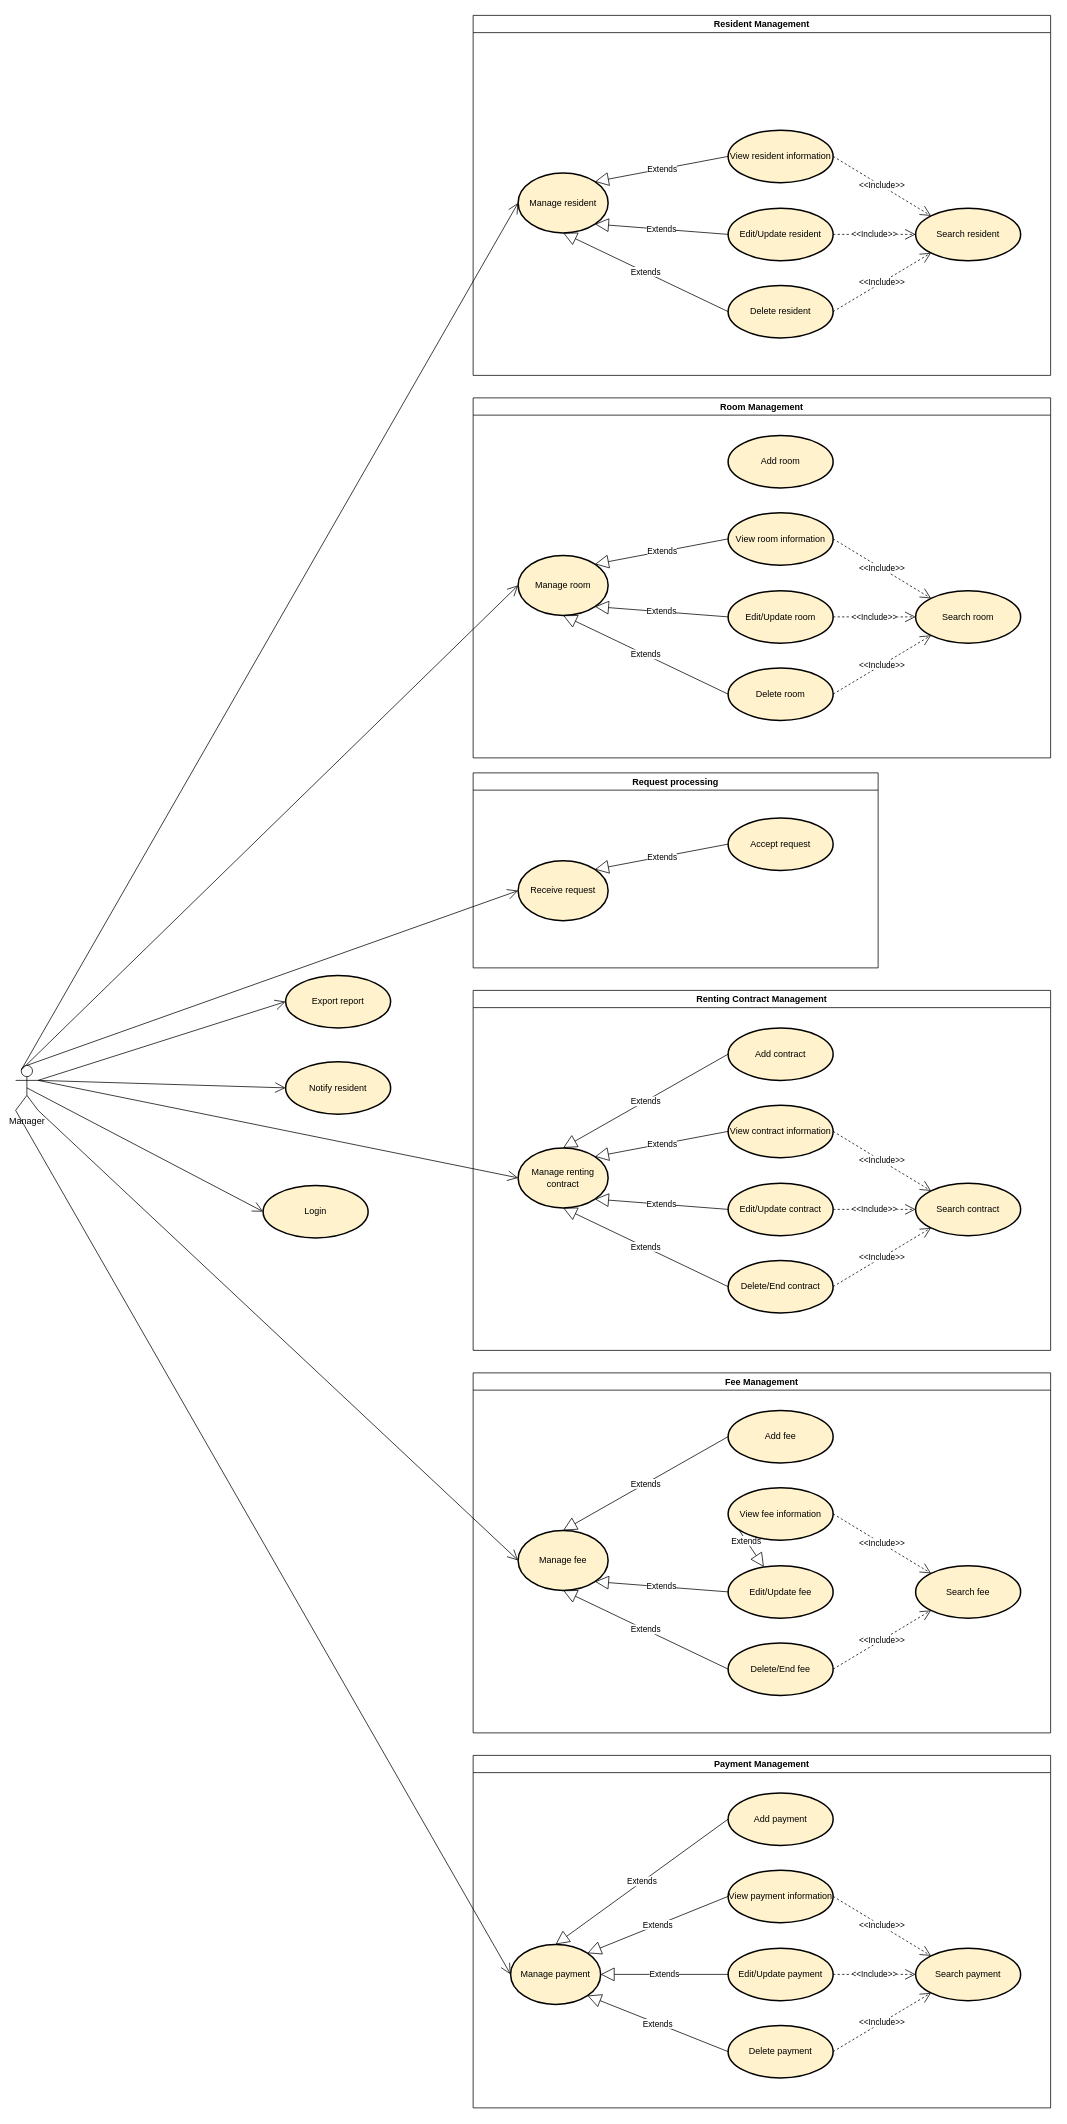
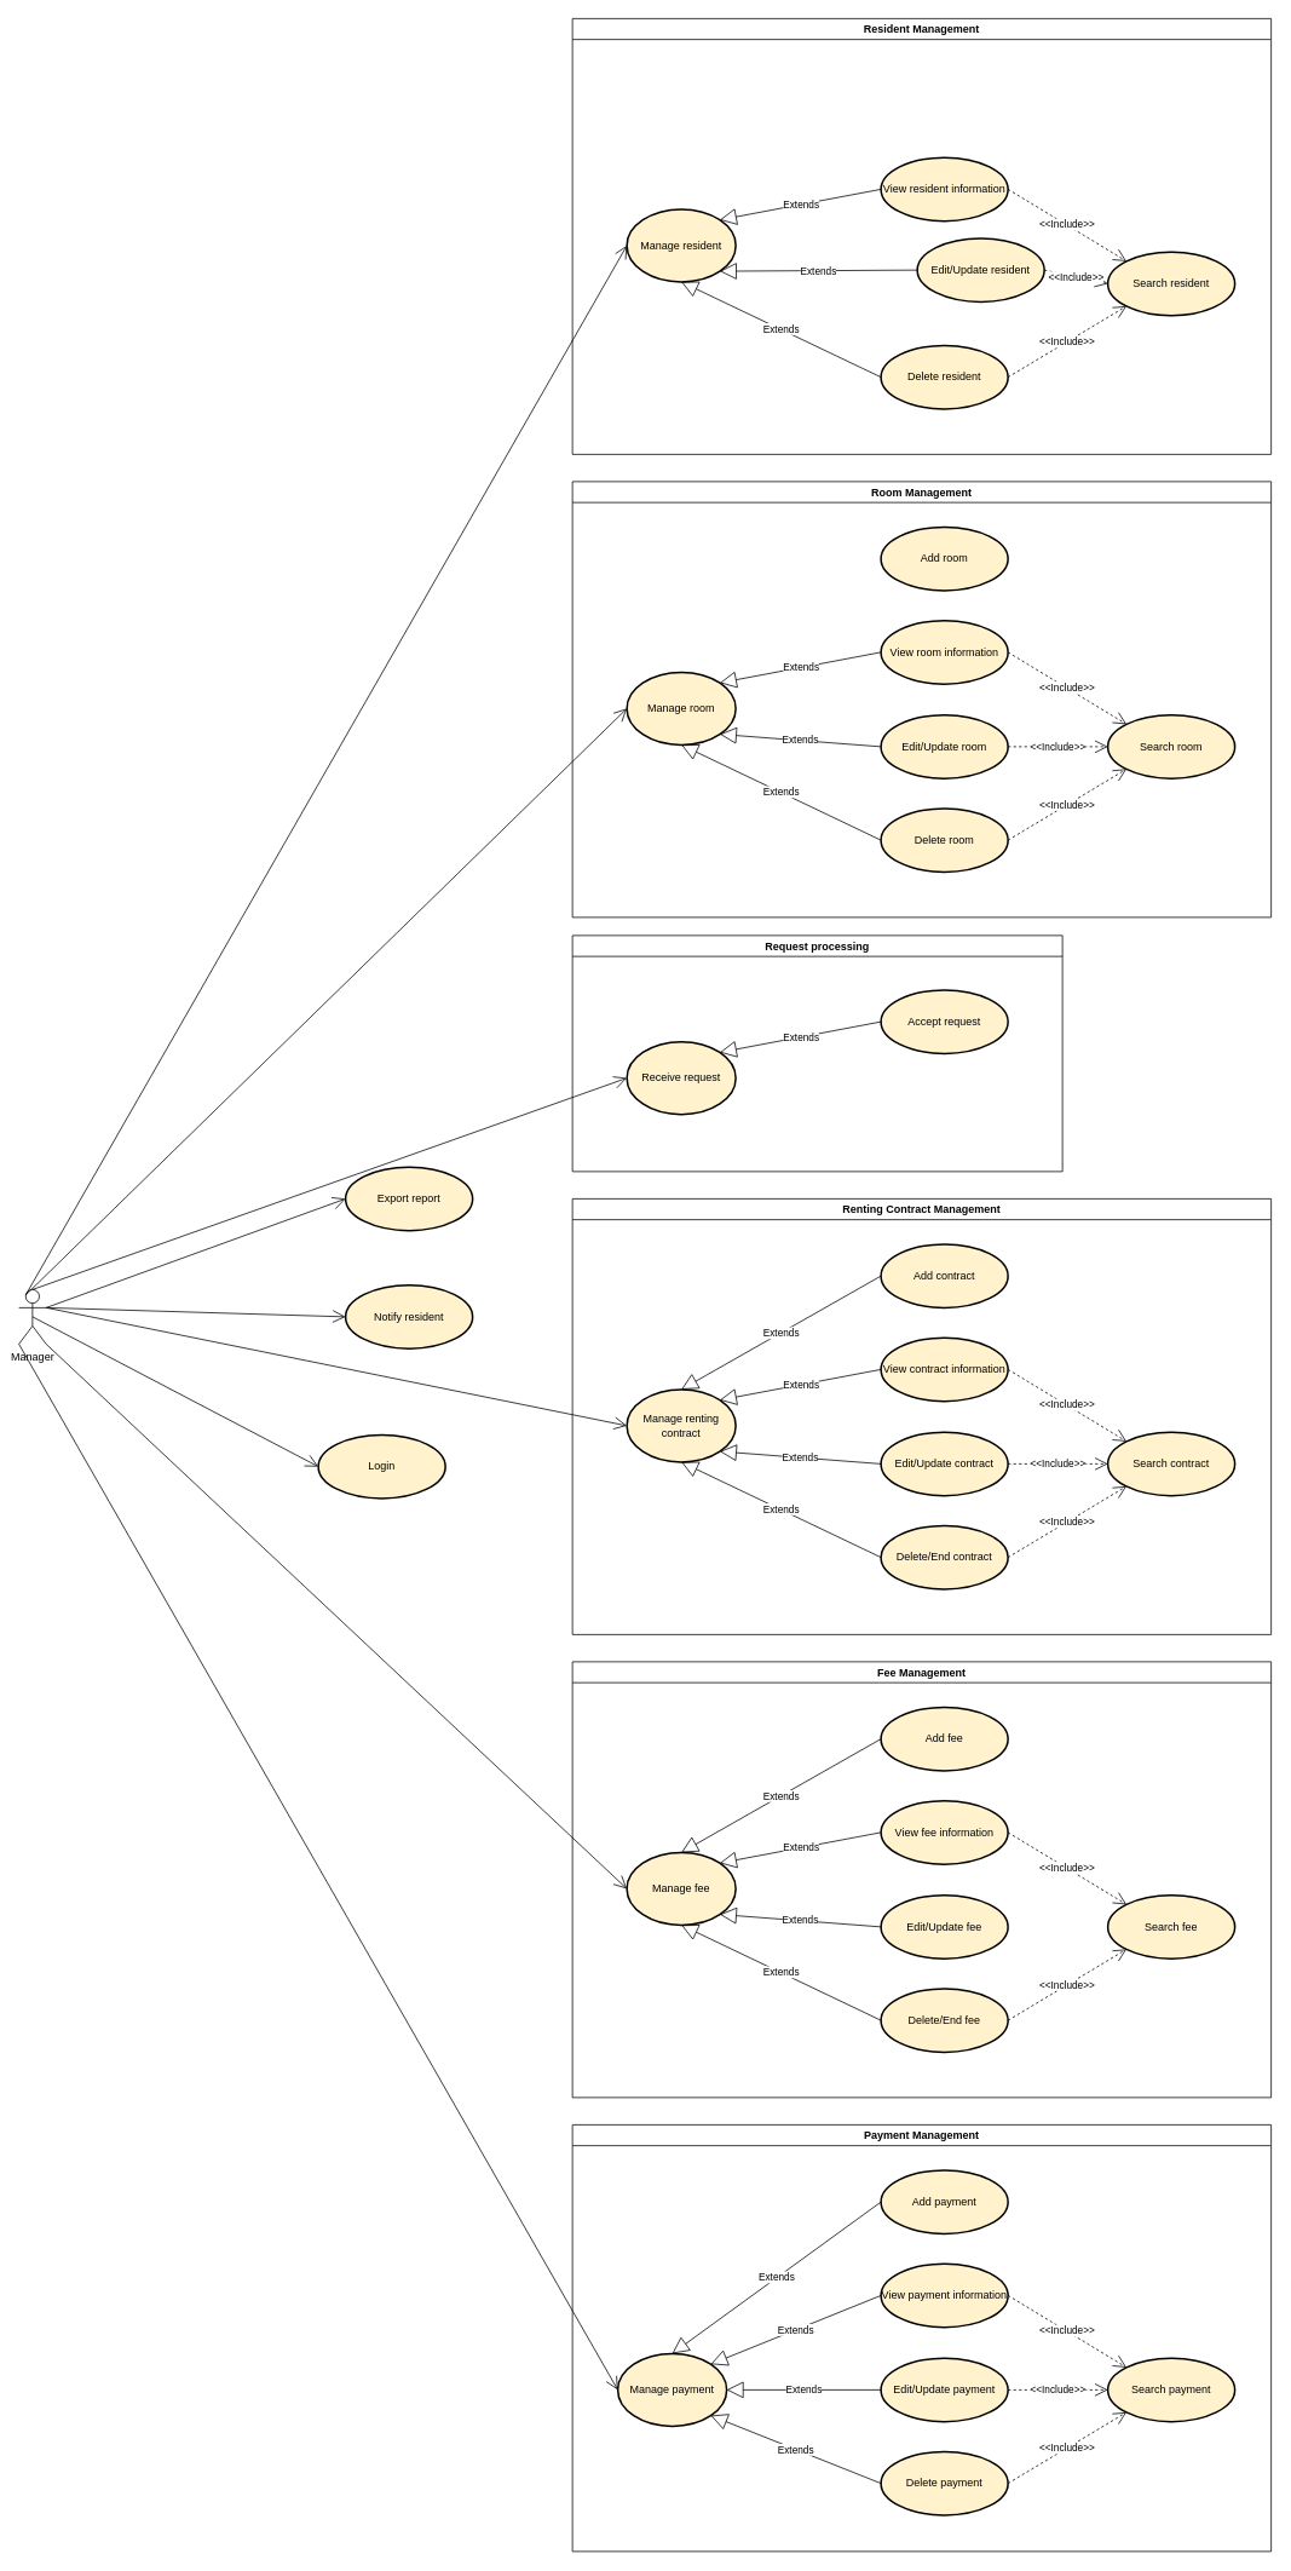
- <mxCell id="9" value="Edit/Update resident" style="ellipse;whiteSpace=wrap;html=1;fillColor=#fff2cc;strokeColor=light-dark(#000000, #6d5100);strokeWidth=2;" vertex="1" parent="3"><mxGeometry x="340" y="257" width="140" height="70" as="geometry" /></mxCell>
+ <mxCell id="9" value="Edit/Update resident" style="ellipse;whiteSpace=wrap;html=1;fillColor=#fff2cc;strokeColor=light-dark(#000000, #6d5100);strokeWidth=2;" vertex="1" parent="3"><mxGeometry x="380" y="242" width="140" height="70" as="geometry" /></mxCell>
- <mxCell id="74" value="Export report" style="ellipse;whiteSpace=wrap;html=1;fillColor=#fff2cc;strokeColor=light-dark(#000000, #6d5100);strokeWidth=2;" vertex="1" parent="1"><mxGeometry x="380" y="1300" width="140" height="70" as="geometry" /></mxCell>
+ <mxCell id="74" value="Export report" style="ellipse;whiteSpace=wrap;html=1;fillColor=#fff2cc;strokeColor=light-dark(#000000, #6d5100);strokeWidth=2;" vertex="1" parent="1"><mxGeometry x="380" y="1285" width="140" height="70" as="geometry" /></mxCell>
- <mxCell id="49" value="Extends" style="endArrow=block;endSize=16;endFill=0;html=1;rounded=0;exitX=0;exitY=0.5;exitDx=0;exitDy=0;" edge="1" parent="46" source="55" target="54"><mxGeometry width="160" relative="1" as="geometry"><mxPoint x="340" y="200" as="sourcePoint" /><mxPoint x="340" y="330" as="targetPoint" /></mxGeometry></mxCell>
+ <mxCell id="49" value="Extends" style="endArrow=block;endSize=16;endFill=0;html=1;rounded=0;exitX=0;exitY=0.5;exitDx=0;exitDy=0;entryX=1;entryY=0;entryDx=0;entryDy=0;" edge="1" parent="46" source="55" target="47"><mxGeometry width="160" relative="1" as="geometry"><mxPoint x="340" y="200" as="sourcePoint" /><mxPoint x="340" y="330" as="targetPoint" /></mxGeometry></mxCell>
